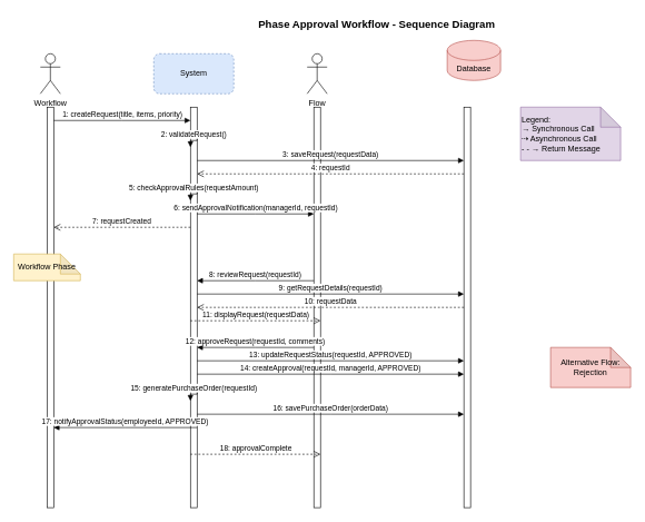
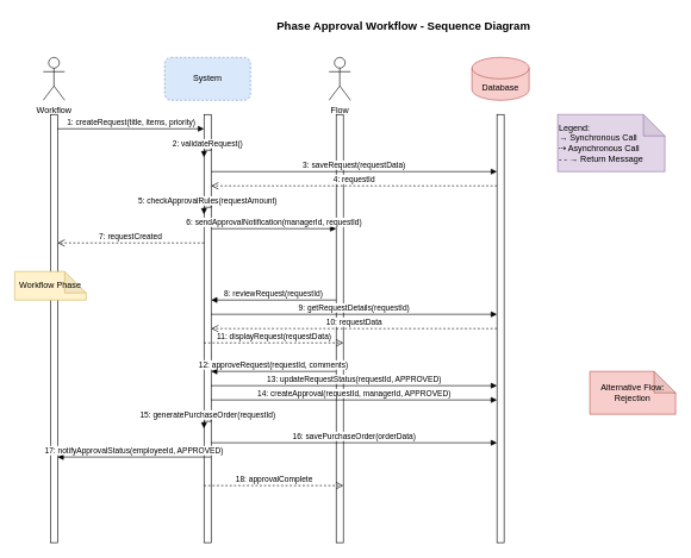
- <mxCell id="6" value="Database" style="shape=cylinder3;whiteSpace=wrap;html=1;boundedLbl=1;backgroundOutline=1;size=15;fillColor=#f8cecc;strokeColor=#b85450;" vertex="1" parent="1"><mxGeometry x="670" y="60" width="80" height="60" as="geometry" /></mxCell>
+ <mxCell id="6" value="Database" style="shape=cylinder3;whiteSpace=wrap;html=1;boundedLbl=1;backgroundOutline=1;size=15;fillColor=#f8cecc;strokeColor=#b85450;" vertex="1" parent="1"><mxGeometry x="660" y="80" width="80" height="60" as="geometry" /></mxCell>
